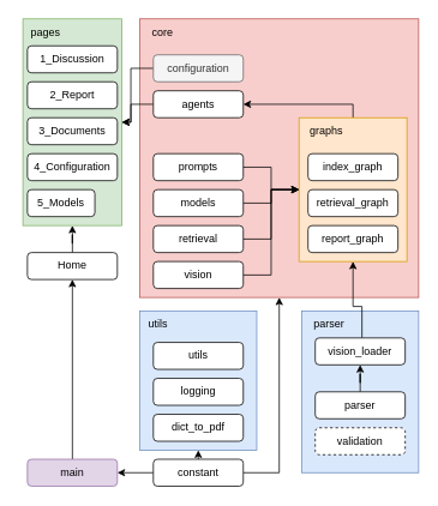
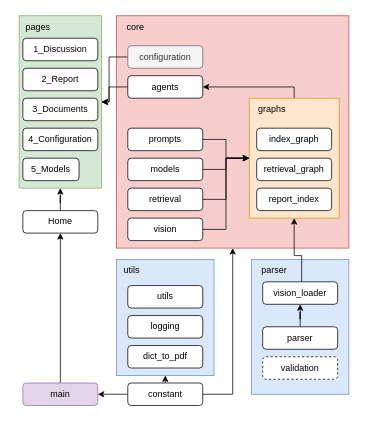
- <mxCell id="9" value="report_graph" style="rounded=1;whiteSpace=wrap;html=1;" vertex="1" parent="1"><mxGeometry x="342" y="250" width="100" height="30" as="geometry" /></mxCell>
+ <mxCell id="9" value="report_index" style="rounded=1;whiteSpace=wrap;html=1;" vertex="1" parent="1"><mxGeometry x="342" y="250" width="100" height="30" as="geometry" /></mxCell>
